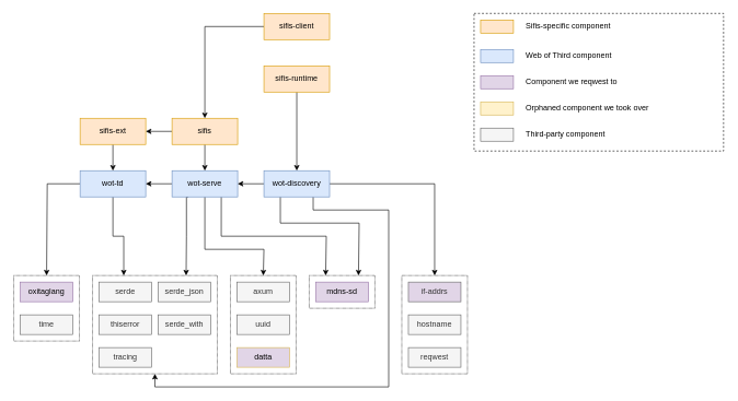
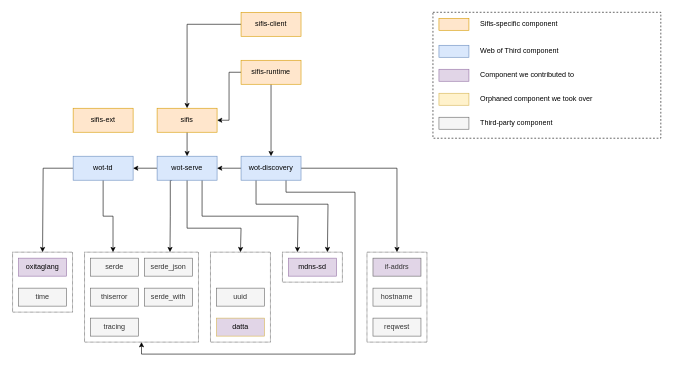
+ <mxCell id="4" style="edgeStyle=orthogonalEdgeStyle;rounded=0;orthogonalLoop=1;jettySize=auto;html=1;exitX=0;exitY=0.5;exitDx=0;exitDy=0;entryX=1;entryY=0.5;entryDx=0;entryDy=0;" edge="1" parent="1" source="5" target="39"><mxGeometry relative="1" as="geometry" /></mxCell>
- <mxCell id="50" value="Component we reqwest to" style="text;html=1;strokeColor=none;fillColor=none;align=left;verticalAlign=middle;whiteSpace=wrap;rounded=0;" vertex="1" parent="1"><mxGeometry x="798" y="110" width="283" height="30" as="geometry" /></mxCell>
+ <mxCell id="50" value="Component we contributed to" style="text;html=1;strokeColor=none;fillColor=none;align=left;verticalAlign=middle;whiteSpace=wrap;rounded=0;" vertex="1" parent="1"><mxGeometry x="798" y="110" width="283" height="30" as="geometry" /></mxCell>
- <mxCell id="38" style="edgeStyle=orthogonalEdgeStyle;rounded=0;orthogonalLoop=1;jettySize=auto;html=1;exitX=0;exitY=0.5;exitDx=0;exitDy=0;entryX=1;entryY=0.5;entryDx=0;entryDy=0;" edge="1" parent="1" source="39" target="36"><mxGeometry relative="1" as="geometry" /></mxCell>
- <mxCell id="35" style="edgeStyle=orthogonalEdgeStyle;rounded=0;orthogonalLoop=1;jettySize=auto;html=1;exitX=0.5;exitY=1;exitDx=0;exitDy=0;" edge="1" parent="1" source="36" target="24"><mxGeometry relative="1" as="geometry" /></mxCell>
- <mxCell id="17" value="&lt;div style=&quot;text-align: start;&quot;&gt;axum&lt;/div&gt;" style="rounded=0;whiteSpace=wrap;html=1;fillColor=#f5f5f5;fontColor=#333333;strokeColor=#666666;" parent="1" vertex="1"><mxGeometry x="360.01" y="430" width="80" height="30" as="geometry" /></mxCell>
